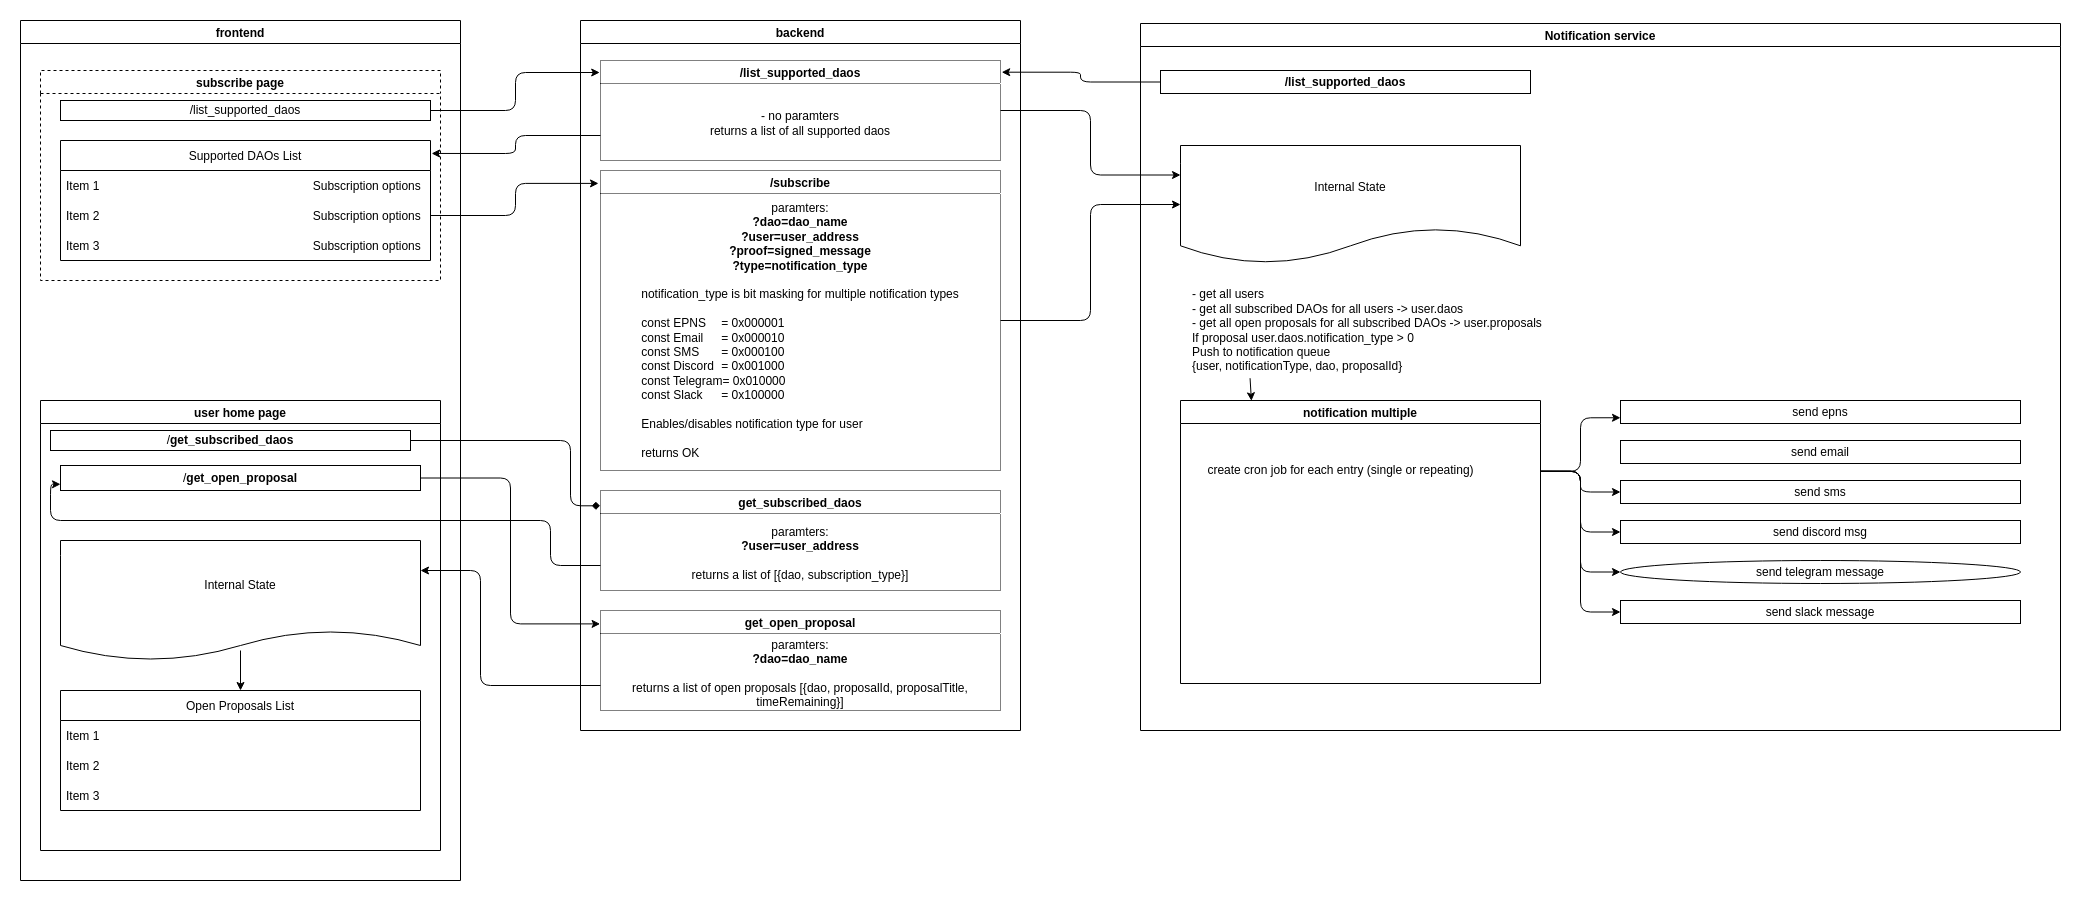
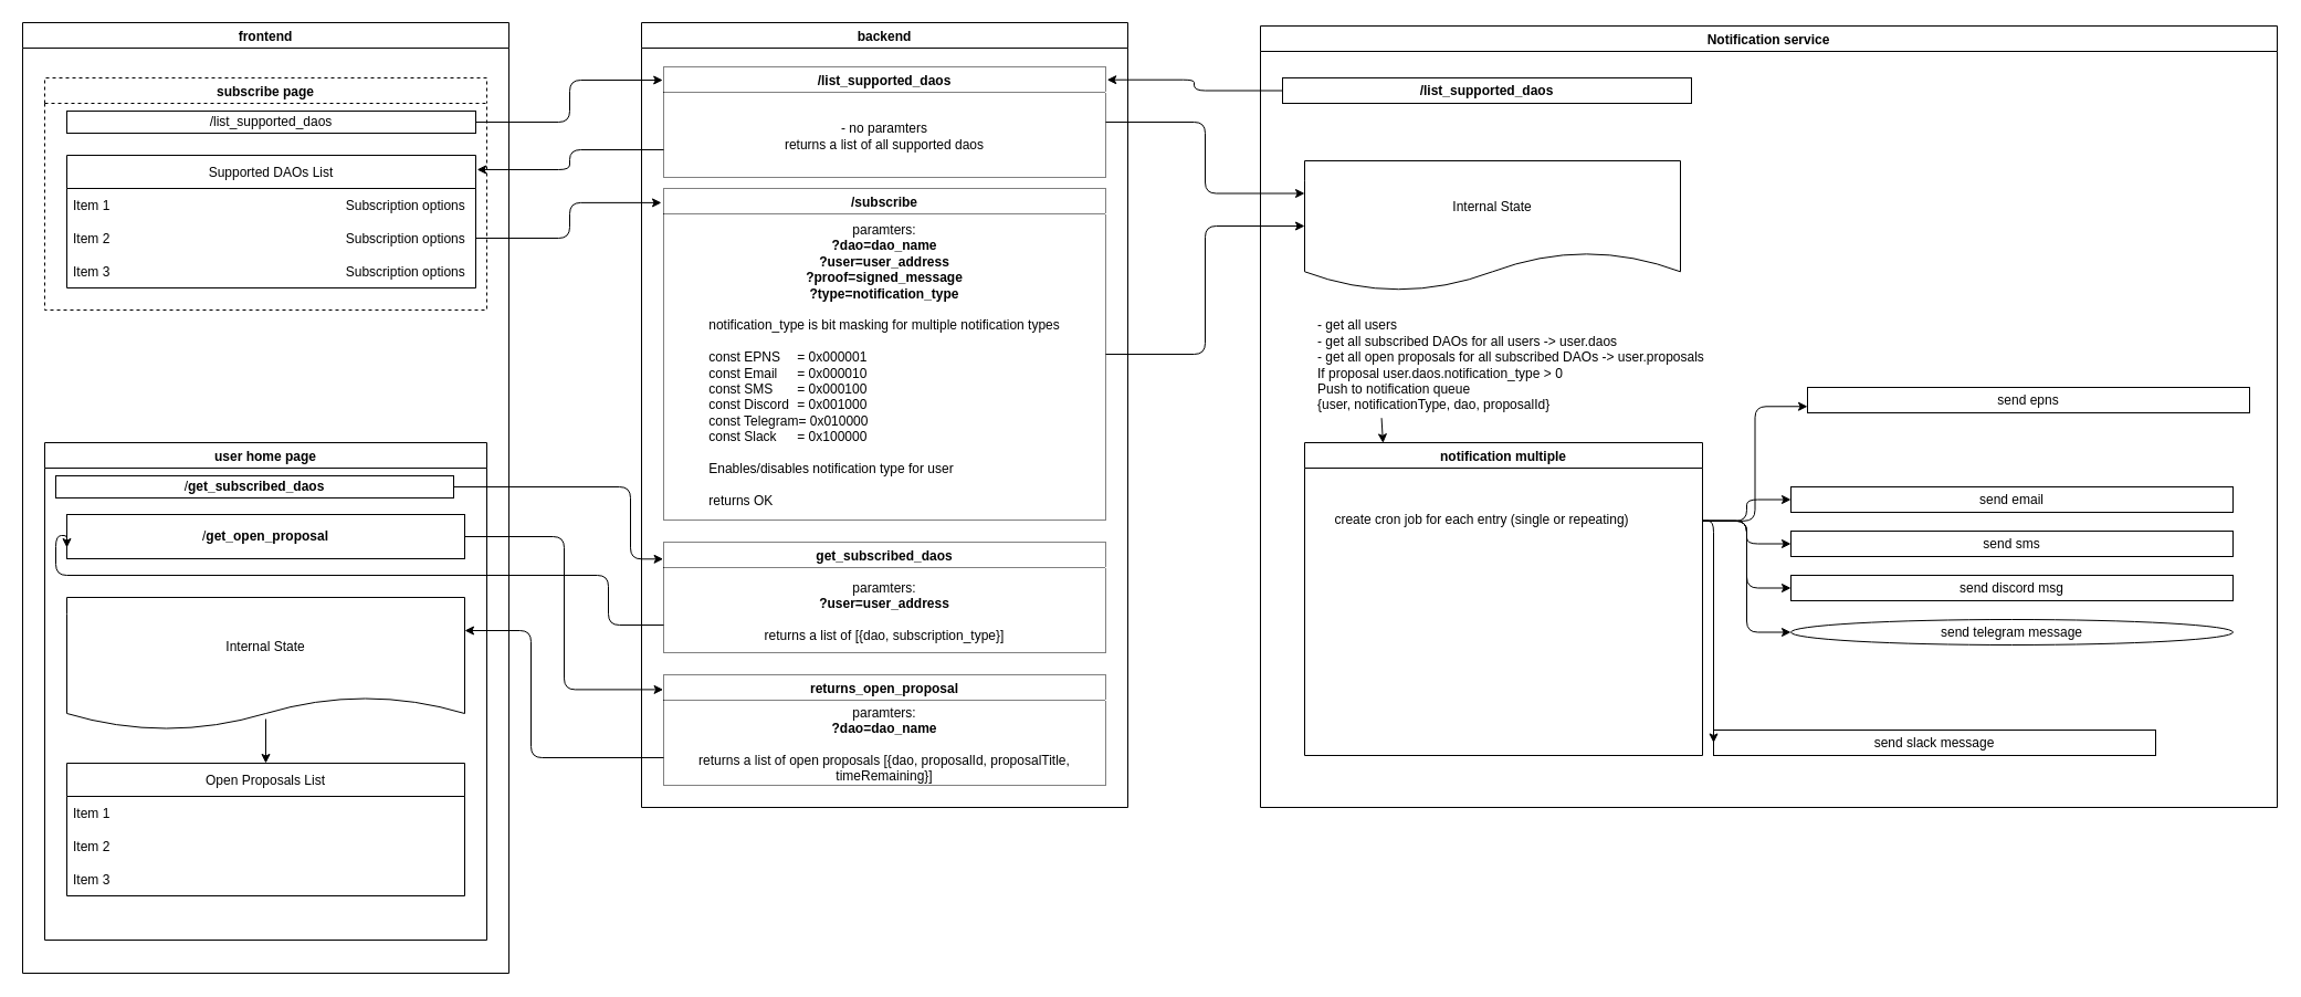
- <mxCell id="48" value="send epns" style="rounded=0;whiteSpace=wrap;html=1;fillColor=none;" vertex="1" parent="35"><mxGeometry x="480" y="377" width="400" height="23" as="geometry" /></mxCell>
+ <mxCell id="48" value="send epns" style="rounded=0;whiteSpace=wrap;html=1;fillColor=none;" vertex="1" parent="35"><mxGeometry x="495" y="327" width="400" height="23" as="geometry" /></mxCell>
+ <mxCell id="40" style="edgeStyle=orthogonalEdgeStyle;html=1;exitX=1;exitY=0.25;exitDx=0;exitDy=0;entryX=0;entryY=0.5;entryDx=0;entryDy=0;" edge="1" parent="35" source="45" target="49"><mxGeometry relative="1" as="geometry" /></mxCell>
- <mxCell id="17" value="/&lt;span style=&quot;font-weight: 700&quot;&gt;get_open_proposal&lt;/span&gt;" style="rounded=0;whiteSpace=wrap;html=1;fillColor=none;" vertex="1" parent="9"><mxGeometry x="20" y="65" width="360" height="25" as="geometry" /></mxCell>
+ <mxCell id="17" value="/&lt;span style=&quot;font-weight: 700&quot;&gt;get_open_proposal&lt;/span&gt;" style="rounded=0;whiteSpace=wrap;html=1;fillColor=none;" vertex="1" parent="9"><mxGeometry x="20" y="65" width="360" height="40" as="geometry" /></mxCell>
- <mxCell id="31" style="edgeStyle=orthogonalEdgeStyle;html=1;exitX=1;exitY=0.5;exitDx=0;exitDy=0;entryX=-0.001;entryY=0.153;entryDx=0;entryDy=0;entryPerimeter=0;endArrow=diamond;" edge="1" parent="1" source="16" target="21"><mxGeometry relative="1" as="geometry"><Array as="points"><mxPoint x="570" y="440" /><mxPoint x="570" y="505" /></Array></mxGeometry></mxCell>
+ <mxCell id="31" style="edgeStyle=orthogonalEdgeStyle;html=1;exitX=1;exitY=0.5;exitDx=0;exitDy=0;entryX=-0.001;entryY=0.153;entryDx=0;entryDy=0;entryPerimeter=0;" edge="1" parent="1" source="16" target="21"><mxGeometry relative="1" as="geometry"><Array as="points"><mxPoint x="570" y="440" /><mxPoint x="570" y="505" /></Array></mxGeometry></mxCell>
- <mxCell id="53" value="send slack message" style="rounded=0;whiteSpace=wrap;html=1;fillColor=none;" vertex="1" parent="35"><mxGeometry x="480" y="577" width="400" height="23" as="geometry" /></mxCell>
+ <mxCell id="53" value="send slack message" style="rounded=0;whiteSpace=wrap;html=1;fillColor=none;" vertex="1" parent="35"><mxGeometry x="410" y="637" width="400" height="23" as="geometry" /></mxCell>
- <mxCell id="23" value="get_open_proposal" style="swimlane;dashed=1;dashPattern=1 1;startSize=23;" vertex="1" parent="18"><mxGeometry x="20" y="590" width="400" height="100" as="geometry" /></mxCell>
+ <mxCell id="23" value="returns_open_proposal" style="swimlane;dashed=1;dashPattern=1 1;startSize=23;" vertex="1" parent="18"><mxGeometry x="20" y="590" width="400" height="100" as="geometry" /></mxCell>
